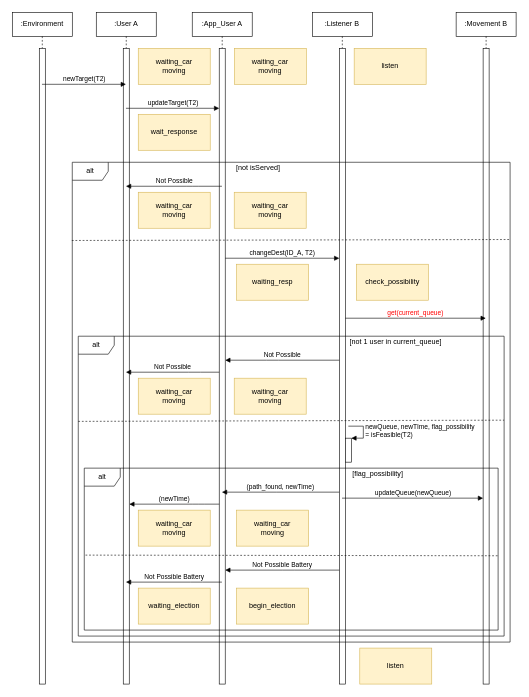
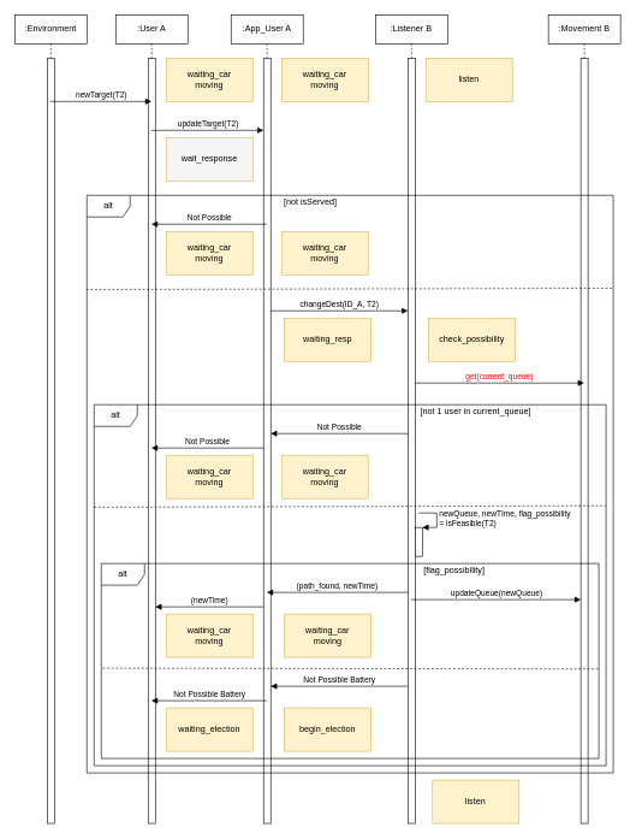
- <mxCell id="17" value="wait_response" style="rounded=0;whiteSpace=wrap;html=1;fillColor=#fff2cc;strokeColor=#d6b656;" vertex="1" parent="1"><mxGeometry x="230" y="190" width="120" height="60" as="geometry" /></mxCell>
+ <mxCell id="17" value="wait_response" style="rounded=0;whiteSpace=wrap;html=1;fillColor=#f5f5f5;strokeColor=#d6b656;" vertex="1" parent="1"><mxGeometry x="230" y="190" width="120" height="60" as="geometry" /></mxCell>
